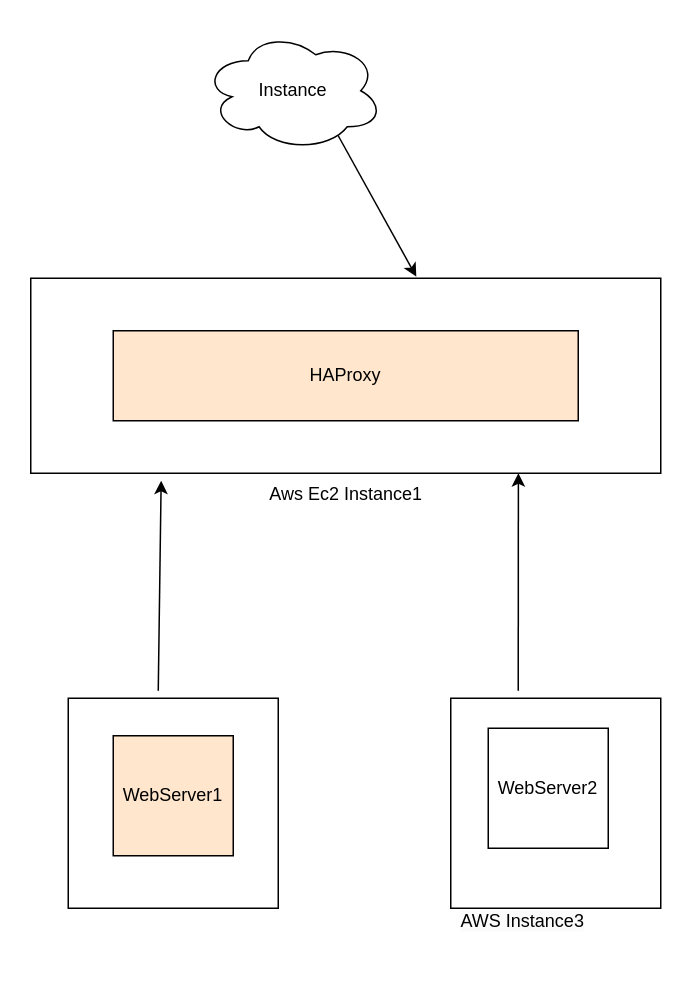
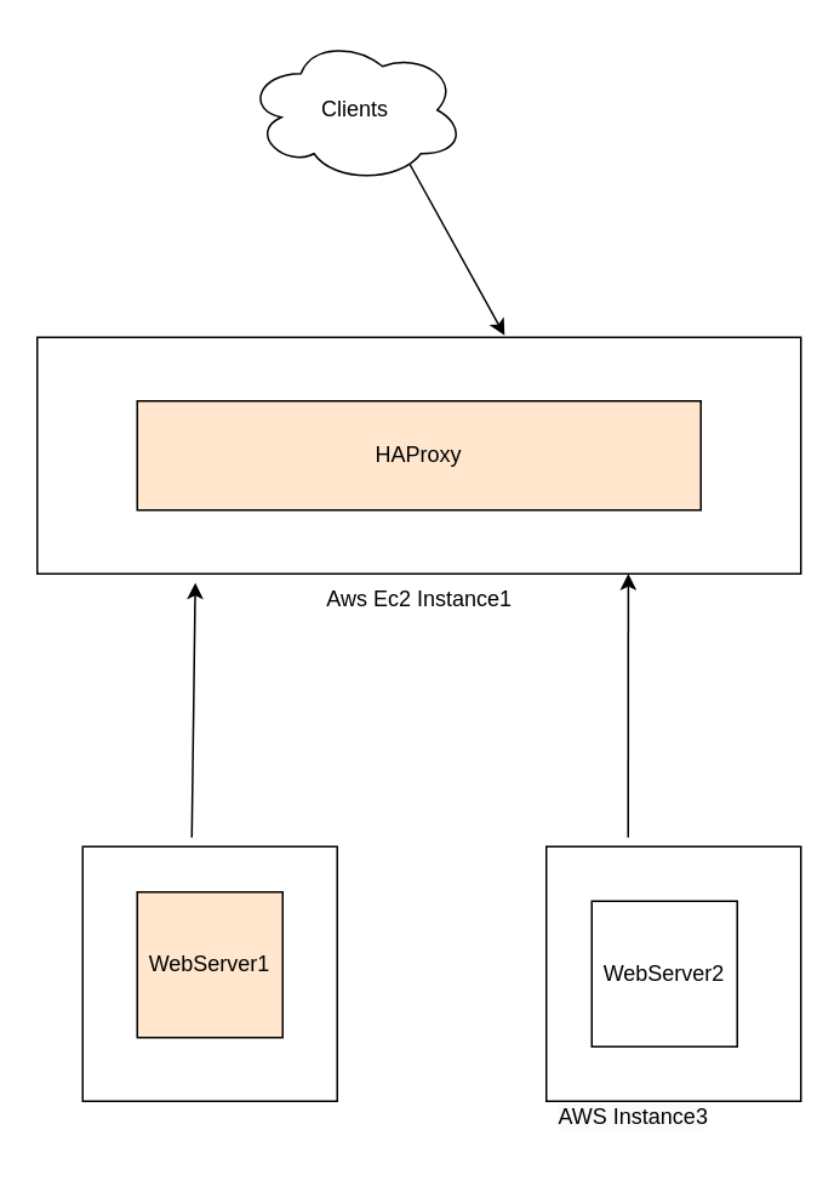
- <mxCell id="2" value="Instance" style="ellipse;shape=cloud;whiteSpace=wrap;html=1;" vertex="1" parent="1"><mxGeometry x="135" y="20" width="120" height="80" as="geometry" /></mxCell>
+ <mxCell id="2" value="Clients" style="ellipse;shape=cloud;whiteSpace=wrap;html=1;" vertex="1" parent="1"><mxGeometry x="135" y="20" width="120" height="80" as="geometry" /></mxCell>
- <mxCell id="8" value="WebServer2" style="whiteSpace=wrap;html=1;aspect=fixed;" vertex="1" parent="1"><mxGeometry x="325" y="485" width="80" height="80" as="geometry" /></mxCell>
+ <mxCell id="8" value="WebServer2" style="whiteSpace=wrap;html=1;aspect=fixed;" vertex="1" parent="1"><mxGeometry x="325" y="495" width="80" height="80" as="geometry" /></mxCell>
